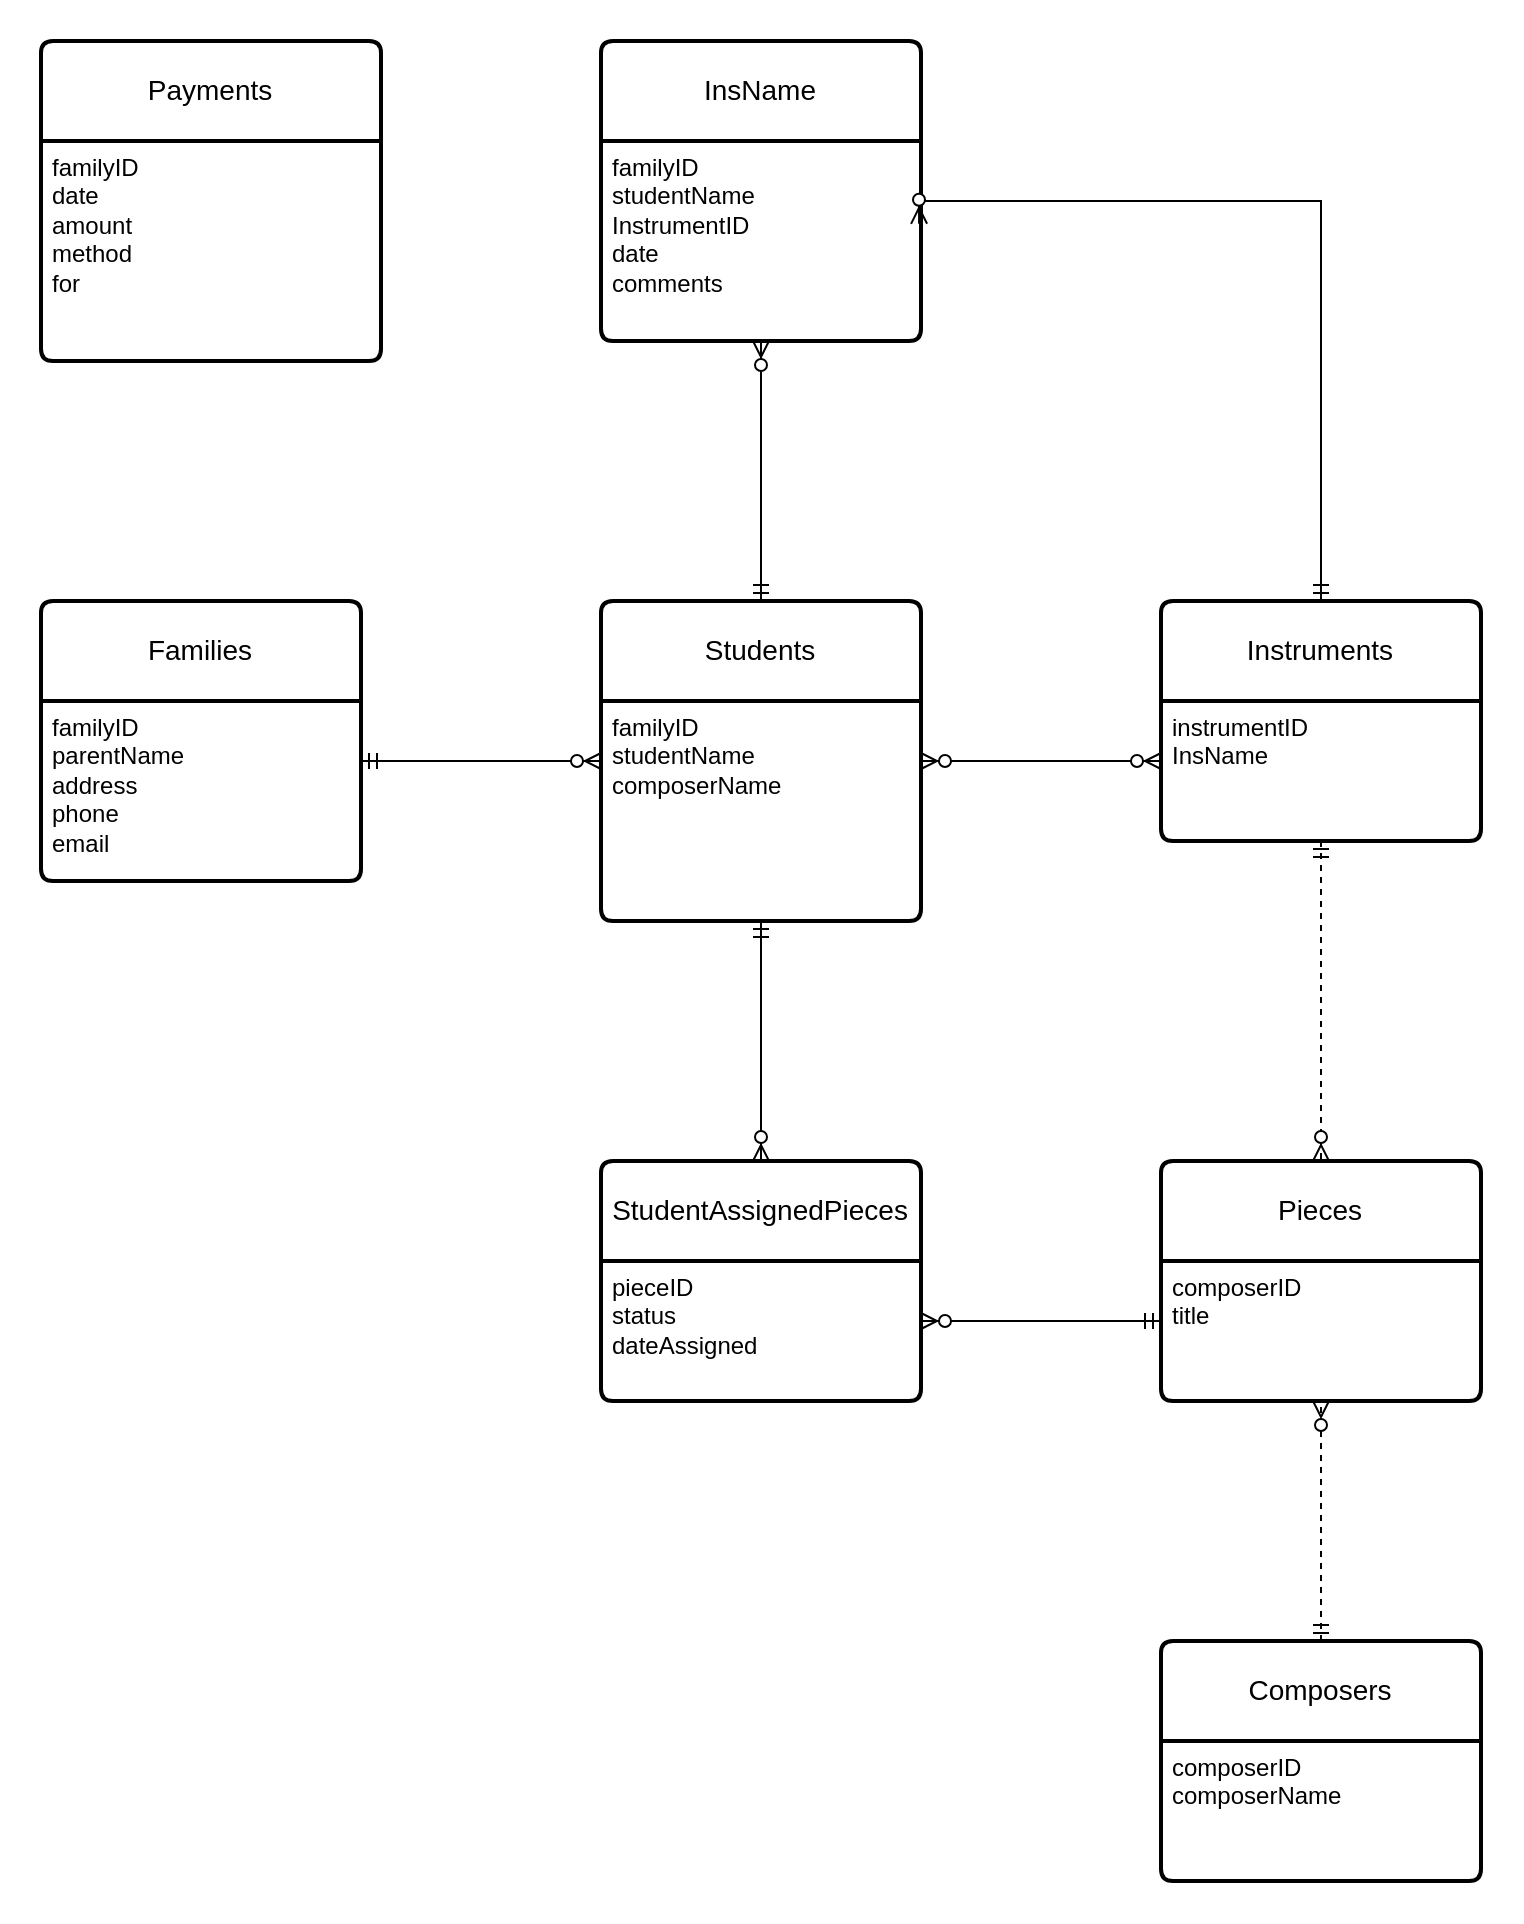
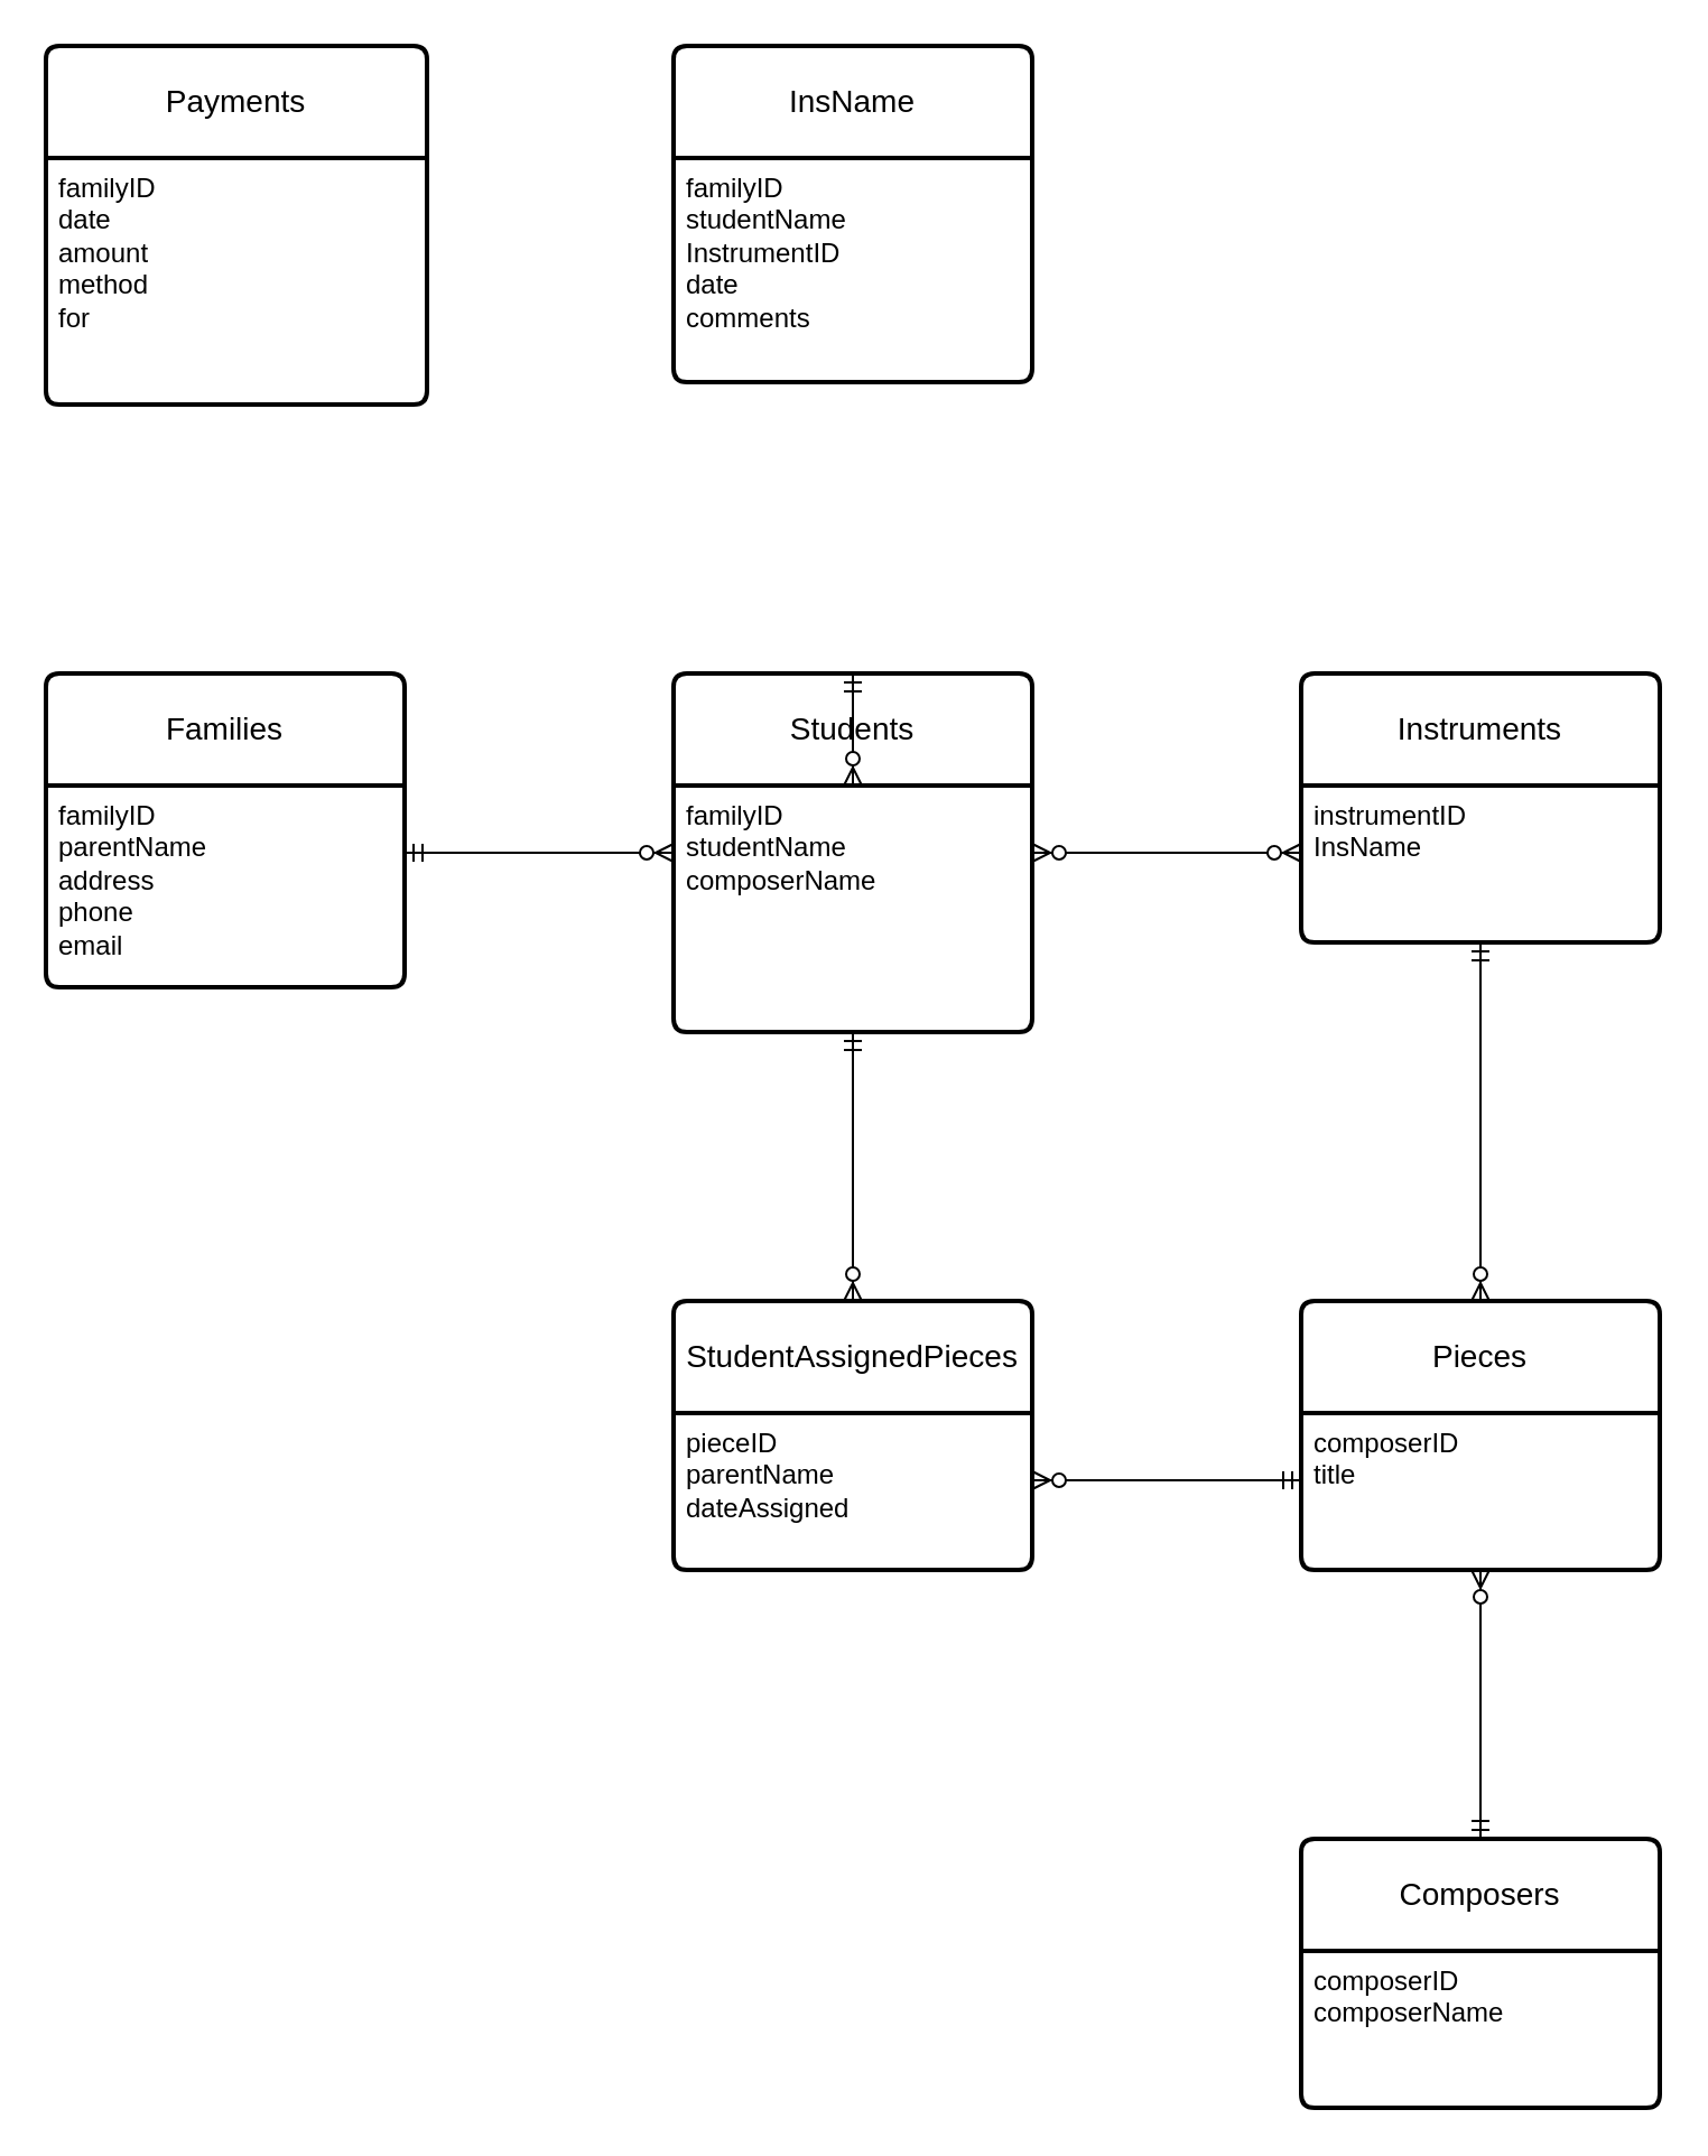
- <mxCell id="25" value="" style="edgeStyle=orthogonalEdgeStyle;fontSize=12;html=1;endArrow=ERzeroToMany;startArrow=ERmandOne;rounded=0;exitX=0.5;exitY=0;exitDx=0;exitDy=0;entryX=0.994;entryY=0.414;entryDx=0;entryDy=0;entryPerimeter=0;" edge="1" parent="1" source="4" target="7"><mxGeometry width="100" height="100" relative="1" as="geometry"><mxPoint x="660" y="180" as="sourcePoint" /><mxPoint x="570" y="10" as="targetPoint" /><Array as="points"><mxPoint x="660" y="100" /><mxPoint x="459" y="100" /></Array></mxGeometry></mxCell>
- <mxCell id="16" value="" style="fontSize=12;html=1;endArrow=ERzeroToMany;startArrow=ERmandOne;rounded=0;entryX=0.5;entryY=1;entryDx=0;entryDy=0;" edge="1" parent="1" source="2" target="6"><mxGeometry width="100" height="100" relative="1" as="geometry"><mxPoint x="50" y="160.5" as="sourcePoint" /><mxPoint x="370" y="160" as="targetPoint" /></mxGeometry></mxCell>
+ <mxCell id="16" value="" style="fontSize=12;html=1;endArrow=ERzeroToMany;startArrow=ERmandOne;rounded=0;" edge="1" parent="1" source="2" target="3"><mxGeometry width="100" height="100" relative="1" as="geometry"><mxPoint x="50" y="160.5" as="sourcePoint" /><mxPoint x="370" y="160" as="targetPoint" /></mxGeometry></mxCell>
- <mxCell id="24" value="" style="fontSize=12;html=1;endArrow=ERzeroToMany;startArrow=ERmandOne;rounded=0;entryX=0.5;entryY=0;entryDx=0;entryDy=0;exitX=0.5;exitY=1;exitDx=0;exitDy=0;dashed=1;" edge="1" parent="1" source="4" target="10"><mxGeometry width="100" height="100" relative="1" as="geometry"><mxPoint x="590" y="550" as="sourcePoint" /><mxPoint x="690" y="450" as="targetPoint" /></mxGeometry></mxCell>
+ <mxCell id="24" value="" style="fontSize=12;html=1;endArrow=ERzeroToMany;startArrow=ERmandOne;rounded=0;entryX=0.5;entryY=0;entryDx=0;entryDy=0;exitX=0.5;exitY=1;exitDx=0;exitDy=0;" edge="1" parent="1" source="4" target="10"><mxGeometry width="100" height="100" relative="1" as="geometry"><mxPoint x="590" y="550" as="sourcePoint" /><mxPoint x="690" y="450" as="targetPoint" /></mxGeometry></mxCell>
- <mxCell id="15" value="&lt;div&gt;pieceID&lt;/div&gt;&lt;div&gt;status&lt;/div&gt;&lt;div&gt;dateAssigned&lt;br&gt;&lt;/div&gt;" style="align=left;strokeColor=none;fillColor=none;spacingLeft=4;fontSize=12;verticalAlign=top;resizable=0;rotatable=0;part=1;html=1;" vertex="1" parent="14"><mxGeometry y="50" width="160" height="70" as="geometry" /></mxCell>
+ <mxCell id="15" value="&lt;div&gt;pieceID&lt;/div&gt;&lt;div&gt;parentName&lt;/div&gt;&lt;div&gt;dateAssigned&lt;br&gt;&lt;/div&gt;" style="align=left;strokeColor=none;fillColor=none;spacingLeft=4;fontSize=12;verticalAlign=top;resizable=0;rotatable=0;part=1;html=1;" vertex="1" parent="14"><mxGeometry y="50" width="160" height="70" as="geometry" /></mxCell>
- <mxCell id="20" value="" style="fontSize=12;html=1;endArrow=ERzeroToMany;startArrow=ERmandOne;rounded=0;exitX=0.5;exitY=0;exitDx=0;exitDy=0;entryX=0.5;entryY=1;entryDx=0;entryDy=0;dashed=1;" edge="1" parent="1" source="12" target="10"><mxGeometry width="100" height="100" relative="1" as="geometry"><mxPoint x="660" y="680" as="sourcePoint" /><mxPoint x="580" y="820" as="targetPoint" /></mxGeometry></mxCell>
+ <mxCell id="20" value="" style="fontSize=12;html=1;endArrow=ERzeroToMany;startArrow=ERmandOne;rounded=0;exitX=0.5;exitY=0;exitDx=0;exitDy=0;entryX=0.5;entryY=1;entryDx=0;entryDy=0;" edge="1" parent="1" source="12" target="10"><mxGeometry width="100" height="100" relative="1" as="geometry"><mxPoint x="660" y="680" as="sourcePoint" /><mxPoint x="580" y="820" as="targetPoint" /></mxGeometry></mxCell>
